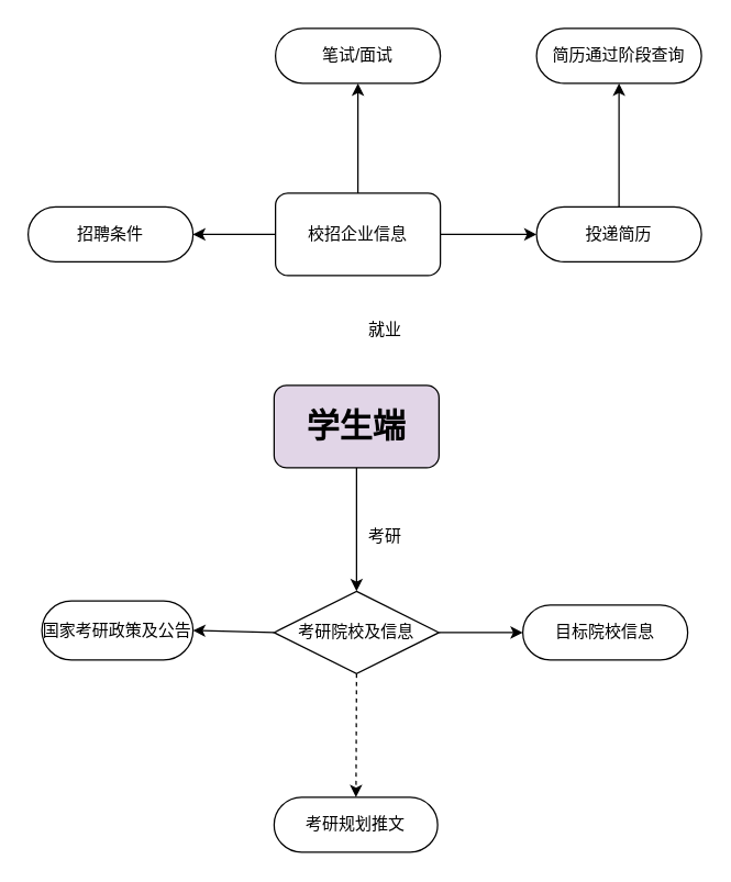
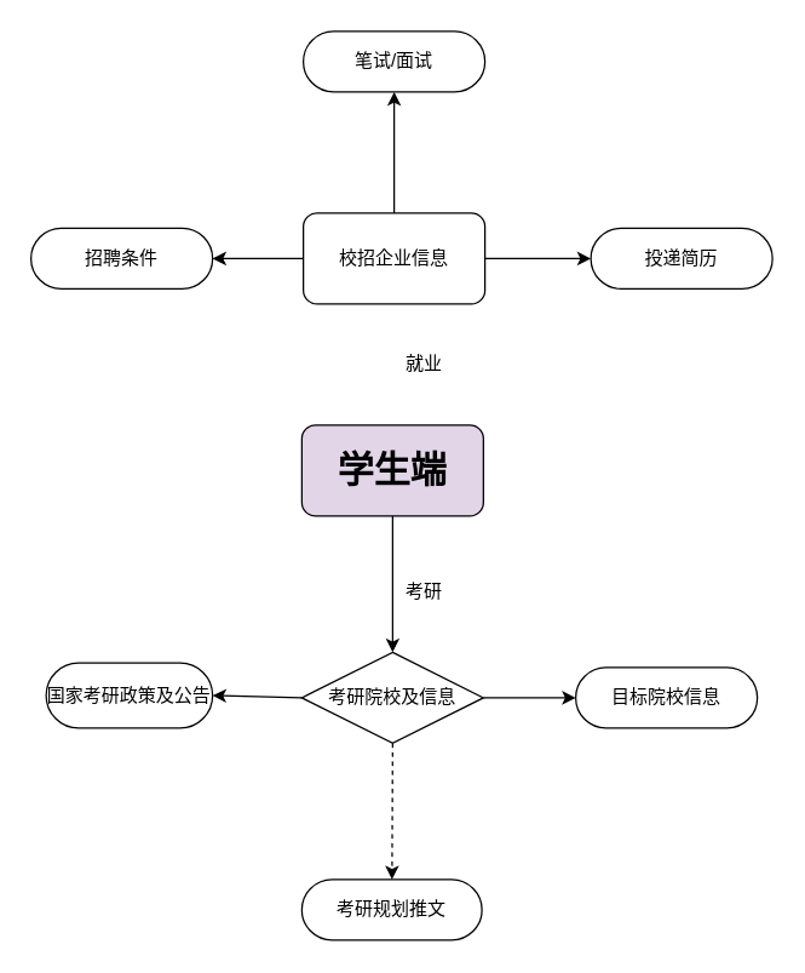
- <mxCell id="20" value="简历通过阶段查询" style="rounded=1;whiteSpace=wrap;html=1;fontFamily=Helvetica;align=center;arcSize=50;" parent="1" vertex="1"><mxGeometry x="390" y="20" width="120" height="40" as="geometry" /></mxCell>
- <mxCell id="21" value="" style="endArrow=classic;html=1;fontFamily=Helvetica;entryX=0.5;entryY=1;entryDx=0;entryDy=0;exitX=0.5;exitY=0;exitDx=0;exitDy=0;" parent="1" source="9" target="20" edge="1"><mxGeometry width="50" height="50" relative="1" as="geometry"><mxPoint x="440" y="160" as="sourcePoint" /><mxPoint x="490" y="110" as="targetPoint" /></mxGeometry></mxCell>
